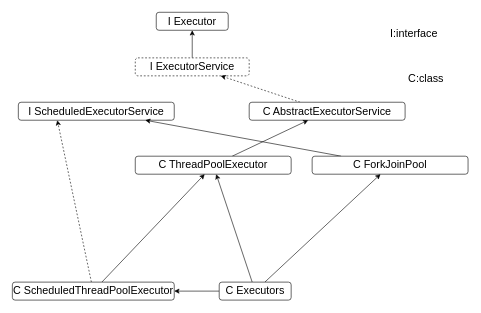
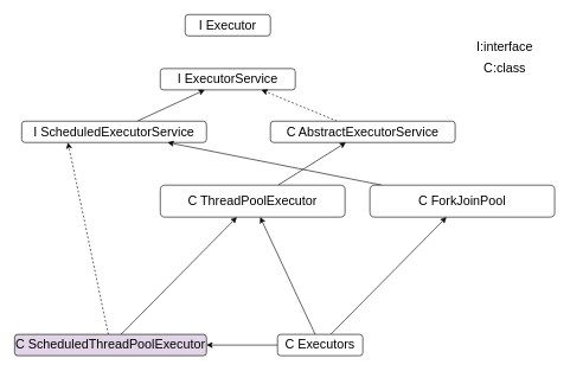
- <mxCell id="20" value="I:interface" style="text;html=1;strokeColor=none;fillColor=none;align=center;verticalAlign=middle;whiteSpace=wrap;rounded=0;fontSize=18;" vertex="1" parent="1"><mxGeometry x="660" y="40" width="60" height="30" as="geometry" /></mxCell>
+ <mxCell id="20" value="I:interface" style="text;html=1;strokeColor=none;fillColor=none;align=center;verticalAlign=middle;whiteSpace=wrap;rounded=0;fontSize=18;" vertex="1" parent="1"><mxGeometry x="680" y="50" width="60" height="30" as="geometry" /></mxCell>
- <mxCell id="3" style="rounded=0;orthogonalLoop=1;jettySize=auto;html=1;fontSize=18;" edge="1" parent="1" source="4" target="2"><mxGeometry relative="1" as="geometry" /></mxCell>
- <mxCell id="4" value="&lt;font style=&quot;font-size: 18px;&quot;&gt;I ExecutorService&lt;/font&gt;" style="rounded=1;whiteSpace=wrap;html=1;dashed=1;" vertex="1" parent="1"><mxGeometry x="225" y="96" width="190" height="30" as="geometry" /></mxCell>
+ <mxCell id="4" value="&lt;font style=&quot;font-size: 18px;&quot;&gt;I ExecutorService&lt;/font&gt;" style="rounded=1;whiteSpace=wrap;html=1;" vertex="1" parent="1"><mxGeometry x="225" y="96" width="190" height="30" as="geometry" /></mxCell>
- <mxCell id="21" value="C:class" style="text;html=1;strokeColor=none;fillColor=none;align=center;verticalAlign=middle;whiteSpace=wrap;rounded=0;fontSize=18;" vertex="1" parent="1"><mxGeometry x="680" y="115" width="60" height="30" as="geometry" /></mxCell>
+ <mxCell id="21" value="C:class" style="text;html=1;strokeColor=none;fillColor=none;align=center;verticalAlign=middle;whiteSpace=wrap;rounded=0;fontSize=18;" vertex="1" parent="1"><mxGeometry x="680" y="80" width="60" height="30" as="geometry" /></mxCell>
+ <mxCell id="5" style="edgeStyle=none;rounded=0;orthogonalLoop=1;jettySize=auto;html=1;fontSize=18;" edge="1" parent="1" source="6" target="4"><mxGeometry relative="1" as="geometry" /></mxCell>
- <mxCell id="8" value="&lt;font style=&quot;font-size: 18px;&quot;&gt;C AbstractExecutorService&lt;/font&gt;" style="rounded=1;whiteSpace=wrap;html=1;" vertex="1" parent="1"><mxGeometry x="415" y="170" width="260" height="30" as="geometry" /></mxCell>
+ <mxCell id="8" value="&lt;font style=&quot;font-size: 18px;&quot;&gt;C AbstractExecutorService&lt;/font&gt;" style="rounded=1;whiteSpace=wrap;html=1;" vertex="1" parent="1"><mxGeometry x="380" y="170" width="260" height="30" as="geometry" /></mxCell>
- <mxCell id="10" value="&lt;span style=&quot;font-size: 18px;&quot;&gt;C ThreadPoolExecutor&lt;/span&gt;" style="rounded=1;whiteSpace=wrap;html=1;" vertex="1" parent="1"><mxGeometry x="225" y="260" width="260" height="30" as="geometry" /></mxCell>
+ <mxCell id="10" value="&lt;span style=&quot;font-size: 18px;&quot;&gt;C ThreadPoolExecutor&lt;/span&gt;" style="rounded=1;whiteSpace=wrap;html=1;" vertex="1" parent="1"><mxGeometry x="225" y="260" width="260" height="45" as="geometry" /></mxCell>
- <mxCell id="12" value="&lt;span style=&quot;font-size: 18px;&quot;&gt;C ForkJoinPool&lt;/span&gt;" style="rounded=1;whiteSpace=wrap;html=1;" vertex="1" parent="1"><mxGeometry x="520" y="260" width="260" height="30" as="geometry" /></mxCell>
+ <mxCell id="12" value="&lt;span style=&quot;font-size: 18px;&quot;&gt;C ForkJoinPool&lt;/span&gt;" style="rounded=1;whiteSpace=wrap;html=1;" vertex="1" parent="1"><mxGeometry x="520" y="260" width="260" height="45" as="geometry" /></mxCell>
- <mxCell id="15" value="&lt;span style=&quot;font-size: 18px;&quot;&gt;C ScheduledThreadPoolExecutor&lt;/span&gt;" style="rounded=1;whiteSpace=wrap;html=1;" vertex="1" parent="1"><mxGeometry x="20" y="470" width="270" height="30" as="geometry" /></mxCell>
+ <mxCell id="15" value="&lt;span style=&quot;font-size: 18px;&quot;&gt;C ScheduledThreadPoolExecutor&lt;/span&gt;" style="rounded=1;whiteSpace=wrap;html=1;fillColor=#e1d5e7;" vertex="1" parent="1"><mxGeometry x="20" y="470" width="270" height="30" as="geometry" /></mxCell>
- <mxCell id="19" value="&lt;font style=&quot;font-size: 18px;&quot;&gt;C Executors&lt;/font&gt;" style="rounded=1;whiteSpace=wrap;html=1;" vertex="1" parent="1"><mxGeometry x="365" y="470" width="120" height="30" as="geometry" /></mxCell>
+ <mxCell id="19" value="&lt;font style=&quot;font-size: 18px;&quot;&gt;C Executors&lt;/font&gt;" style="rounded=1;whiteSpace=wrap;html=1;" vertex="1" parent="1"><mxGeometry x="390" y="470" width="120" height="30" as="geometry" /></mxCell>
